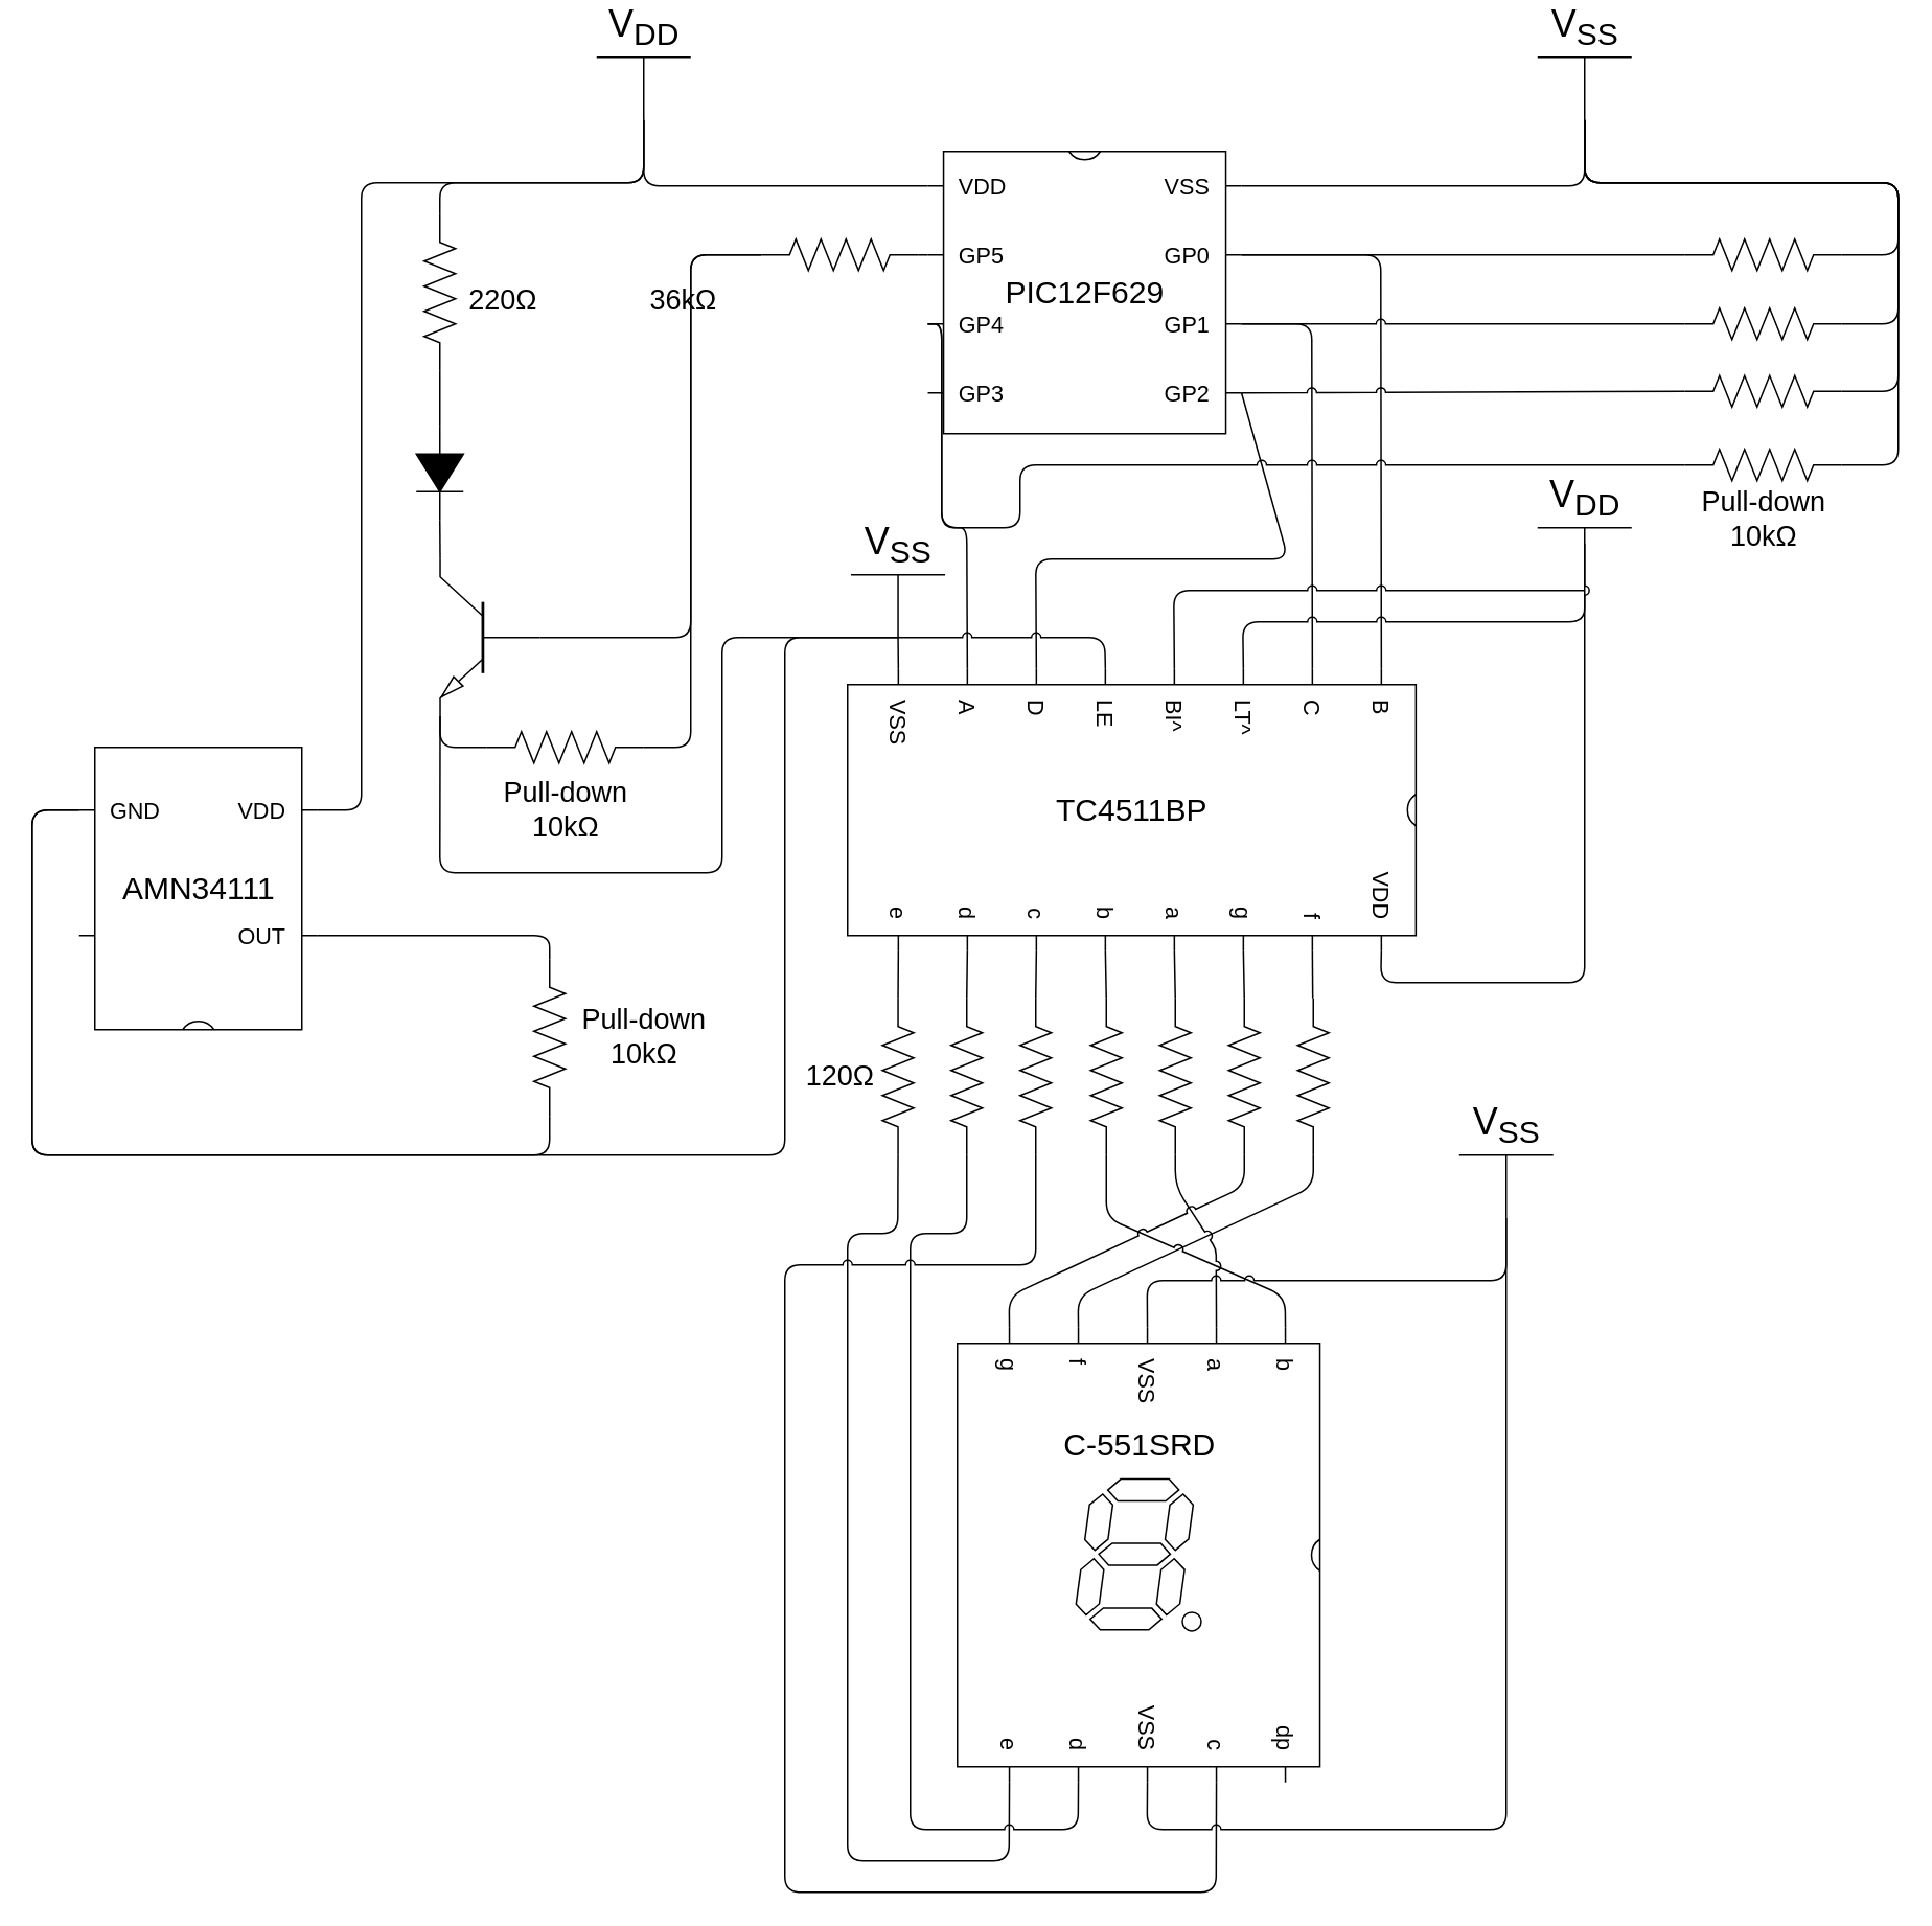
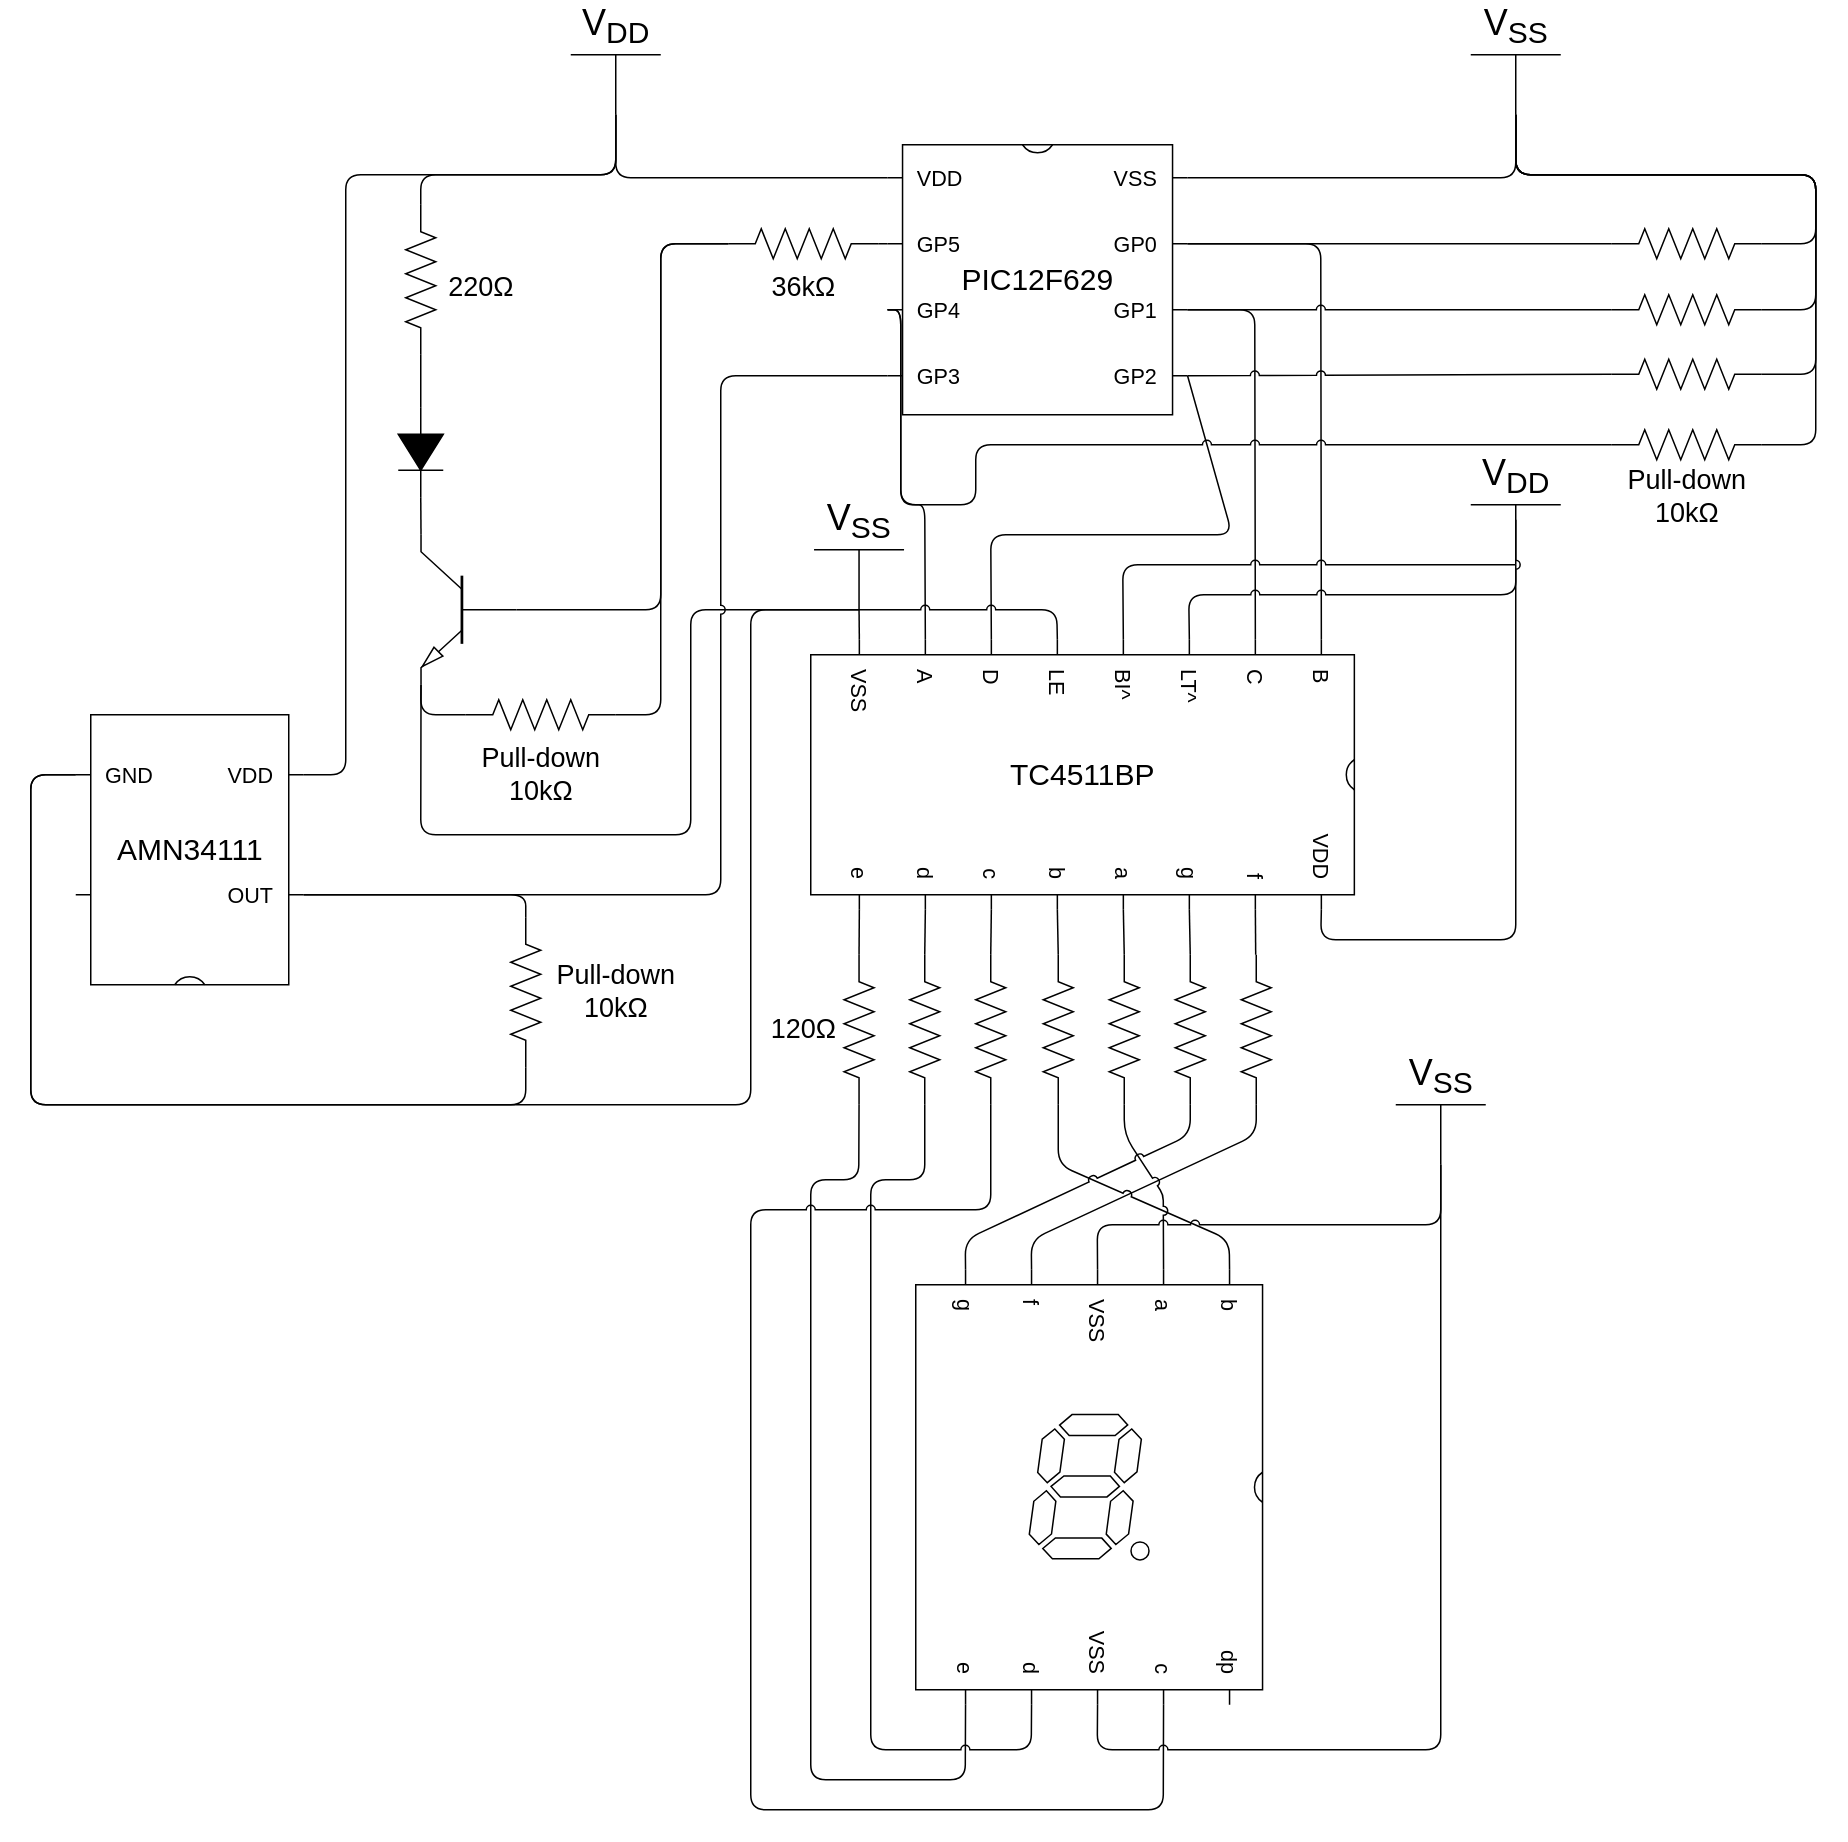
- <mxCell id="72" value="&lt;font style=&quot;font-size: 18px&quot;&gt;36kΩ&lt;/font&gt;" style="text;html=1;align=center;verticalAlign=middle;resizable=0;points=[];autosize=1;strokeColor=none;fillColor=none;fontSize=18;" parent="1" vertex="1"><mxGeometry x="405" y="160" width="60" height="30" as="geometry" /></mxCell>
+ <mxCell id="72" value="&lt;font style=&quot;font-size: 18px&quot;&gt;36kΩ&lt;/font&gt;" style="text;html=1;align=center;verticalAlign=middle;resizable=0;points=[];autosize=1;strokeColor=none;fillColor=none;fontSize=18;" parent="1" vertex="1"><mxGeometry x="505" y="160" width="60" height="30" as="geometry" /></mxCell>
+ <mxCell id="78" style="edgeStyle=none;jumpStyle=arc;html=1;exitX=1;exitY=0;exitDx=0;exitDy=120;exitPerimeter=0;fontSize=20;endArrow=none;endFill=0;entryX=0;entryY=0;entryDx=0;entryDy=154;entryPerimeter=0;" parent="1" source="80" target="13" edge="1"><mxGeometry relative="1" as="geometry"><mxPoint x="620" y="250" as="targetPoint" /><Array as="points"><mxPoint x="480" y="580" /><mxPoint x="480" y="234" /></Array></mxGeometry></mxCell>
- <mxCell id="48" value="&lt;font style=&quot;font-size: 20px&quot;&gt;C-551SRD&lt;/font&gt;" style="text;html=1;align=center;verticalAlign=middle;resizable=0;points=[];autosize=1;strokeColor=none;fillColor=none;fontSize=18;" parent="45" vertex="1"><mxGeometry x="60.6" y="60" width="110" height="30" as="geometry" /></mxCell>
